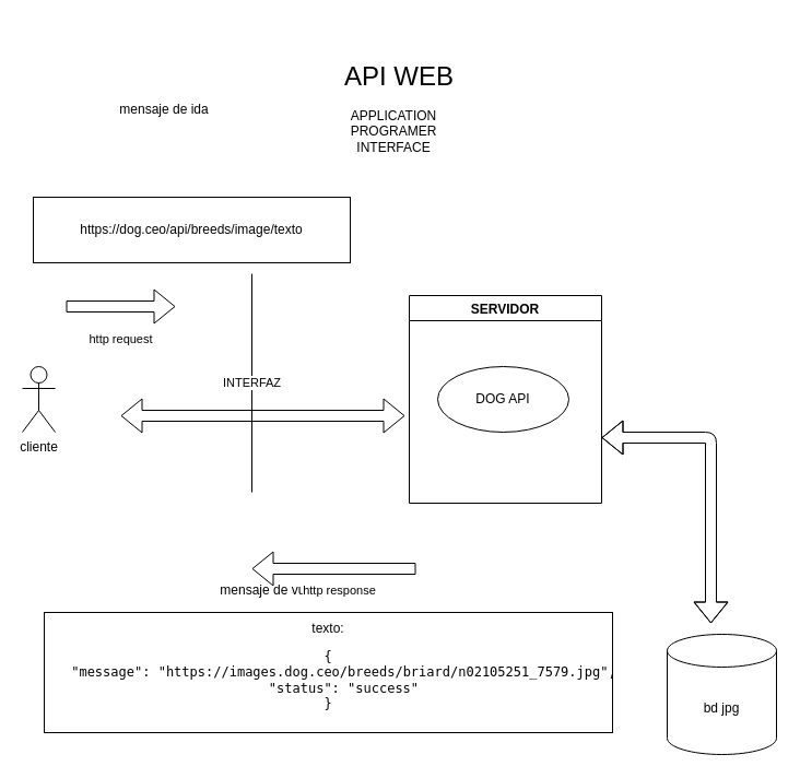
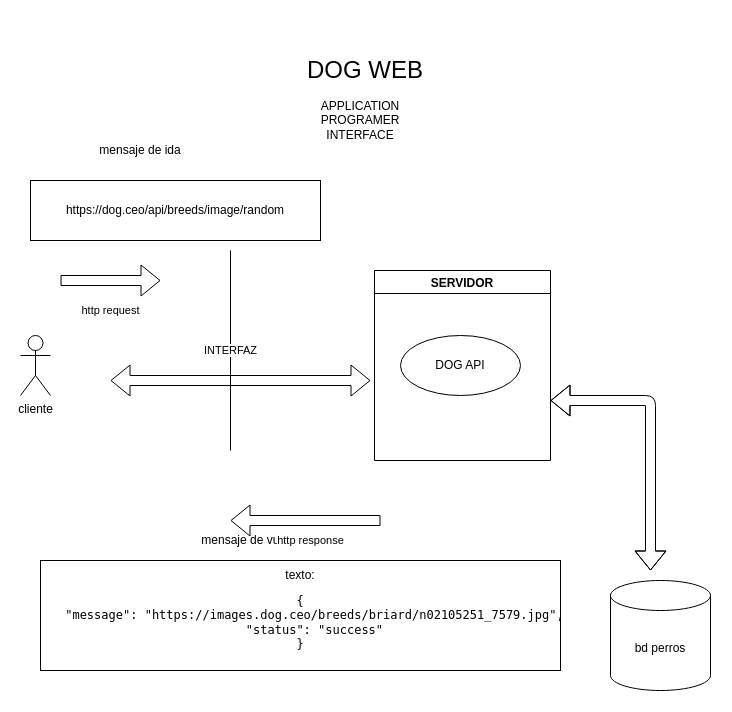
- <mxCell id="15" value="&lt;font style=&quot;font-size: 24px&quot;&gt;API WEB&lt;/font&gt;" style="text;html=1;strokeColor=none;fillColor=none;align=center;verticalAlign=middle;whiteSpace=wrap;rounded=0;" parent="1" vertex="1"><mxGeometry x="240" y="20" width="250" height="100" as="geometry" /></mxCell>
+ <mxCell id="15" value="&lt;font style=&quot;font-size: 24px&quot;&gt;DOG WEB&lt;/font&gt;" style="text;html=1;strokeColor=none;fillColor=none;align=center;verticalAlign=middle;whiteSpace=wrap;rounded=0;" parent="1" vertex="1"><mxGeometry x="240" y="20" width="250" height="100" as="geometry" /></mxCell>
- <mxCell id="10" value="mensaje de ida" style="text;html=1;strokeColor=none;fillColor=none;align=center;verticalAlign=middle;whiteSpace=wrap;rounded=0;" parent="1" vertex="1"><mxGeometry x="70" y="90" width="160" height="20" as="geometry" /></mxCell>
+ <mxCell id="10" value="mensaje de ida" style="text;html=1;strokeColor=none;fillColor=none;align=center;verticalAlign=middle;whiteSpace=wrap;rounded=0;" parent="1" vertex="1"><mxGeometry x="60" y="140" width="160" height="20" as="geometry" /></mxCell>
- <mxCell id="9" value="&lt;span class=&quot;code&quot;&gt;https://dog.ceo/api/breeds/image/texto&lt;/span&gt;" style="rounded=0;whiteSpace=wrap;html=1;" parent="1" vertex="1"><mxGeometry x="30" y="180" width="290" height="60" as="geometry" /></mxCell>
+ <mxCell id="9" value="&lt;span class=&quot;code&quot;&gt;https://dog.ceo/api/breeds/image/random&lt;/span&gt;" style="rounded=0;whiteSpace=wrap;html=1;" parent="1" vertex="1"><mxGeometry x="30" y="180" width="290" height="60" as="geometry" /></mxCell>
- <mxCell id="5" value="bd jpg&lt;br&gt;" style="shape=cylinder3;whiteSpace=wrap;html=1;boundedLbl=1;backgroundOutline=1;size=15;" parent="1" vertex="1"><mxGeometry x="610" y="580" width="100" height="110" as="geometry" /></mxCell>
+ <mxCell id="5" value="bd perros&lt;br&gt;" style="shape=cylinder3;whiteSpace=wrap;html=1;boundedLbl=1;backgroundOutline=1;size=15;" parent="1" vertex="1"><mxGeometry x="610" y="580" width="100" height="110" as="geometry" /></mxCell>
